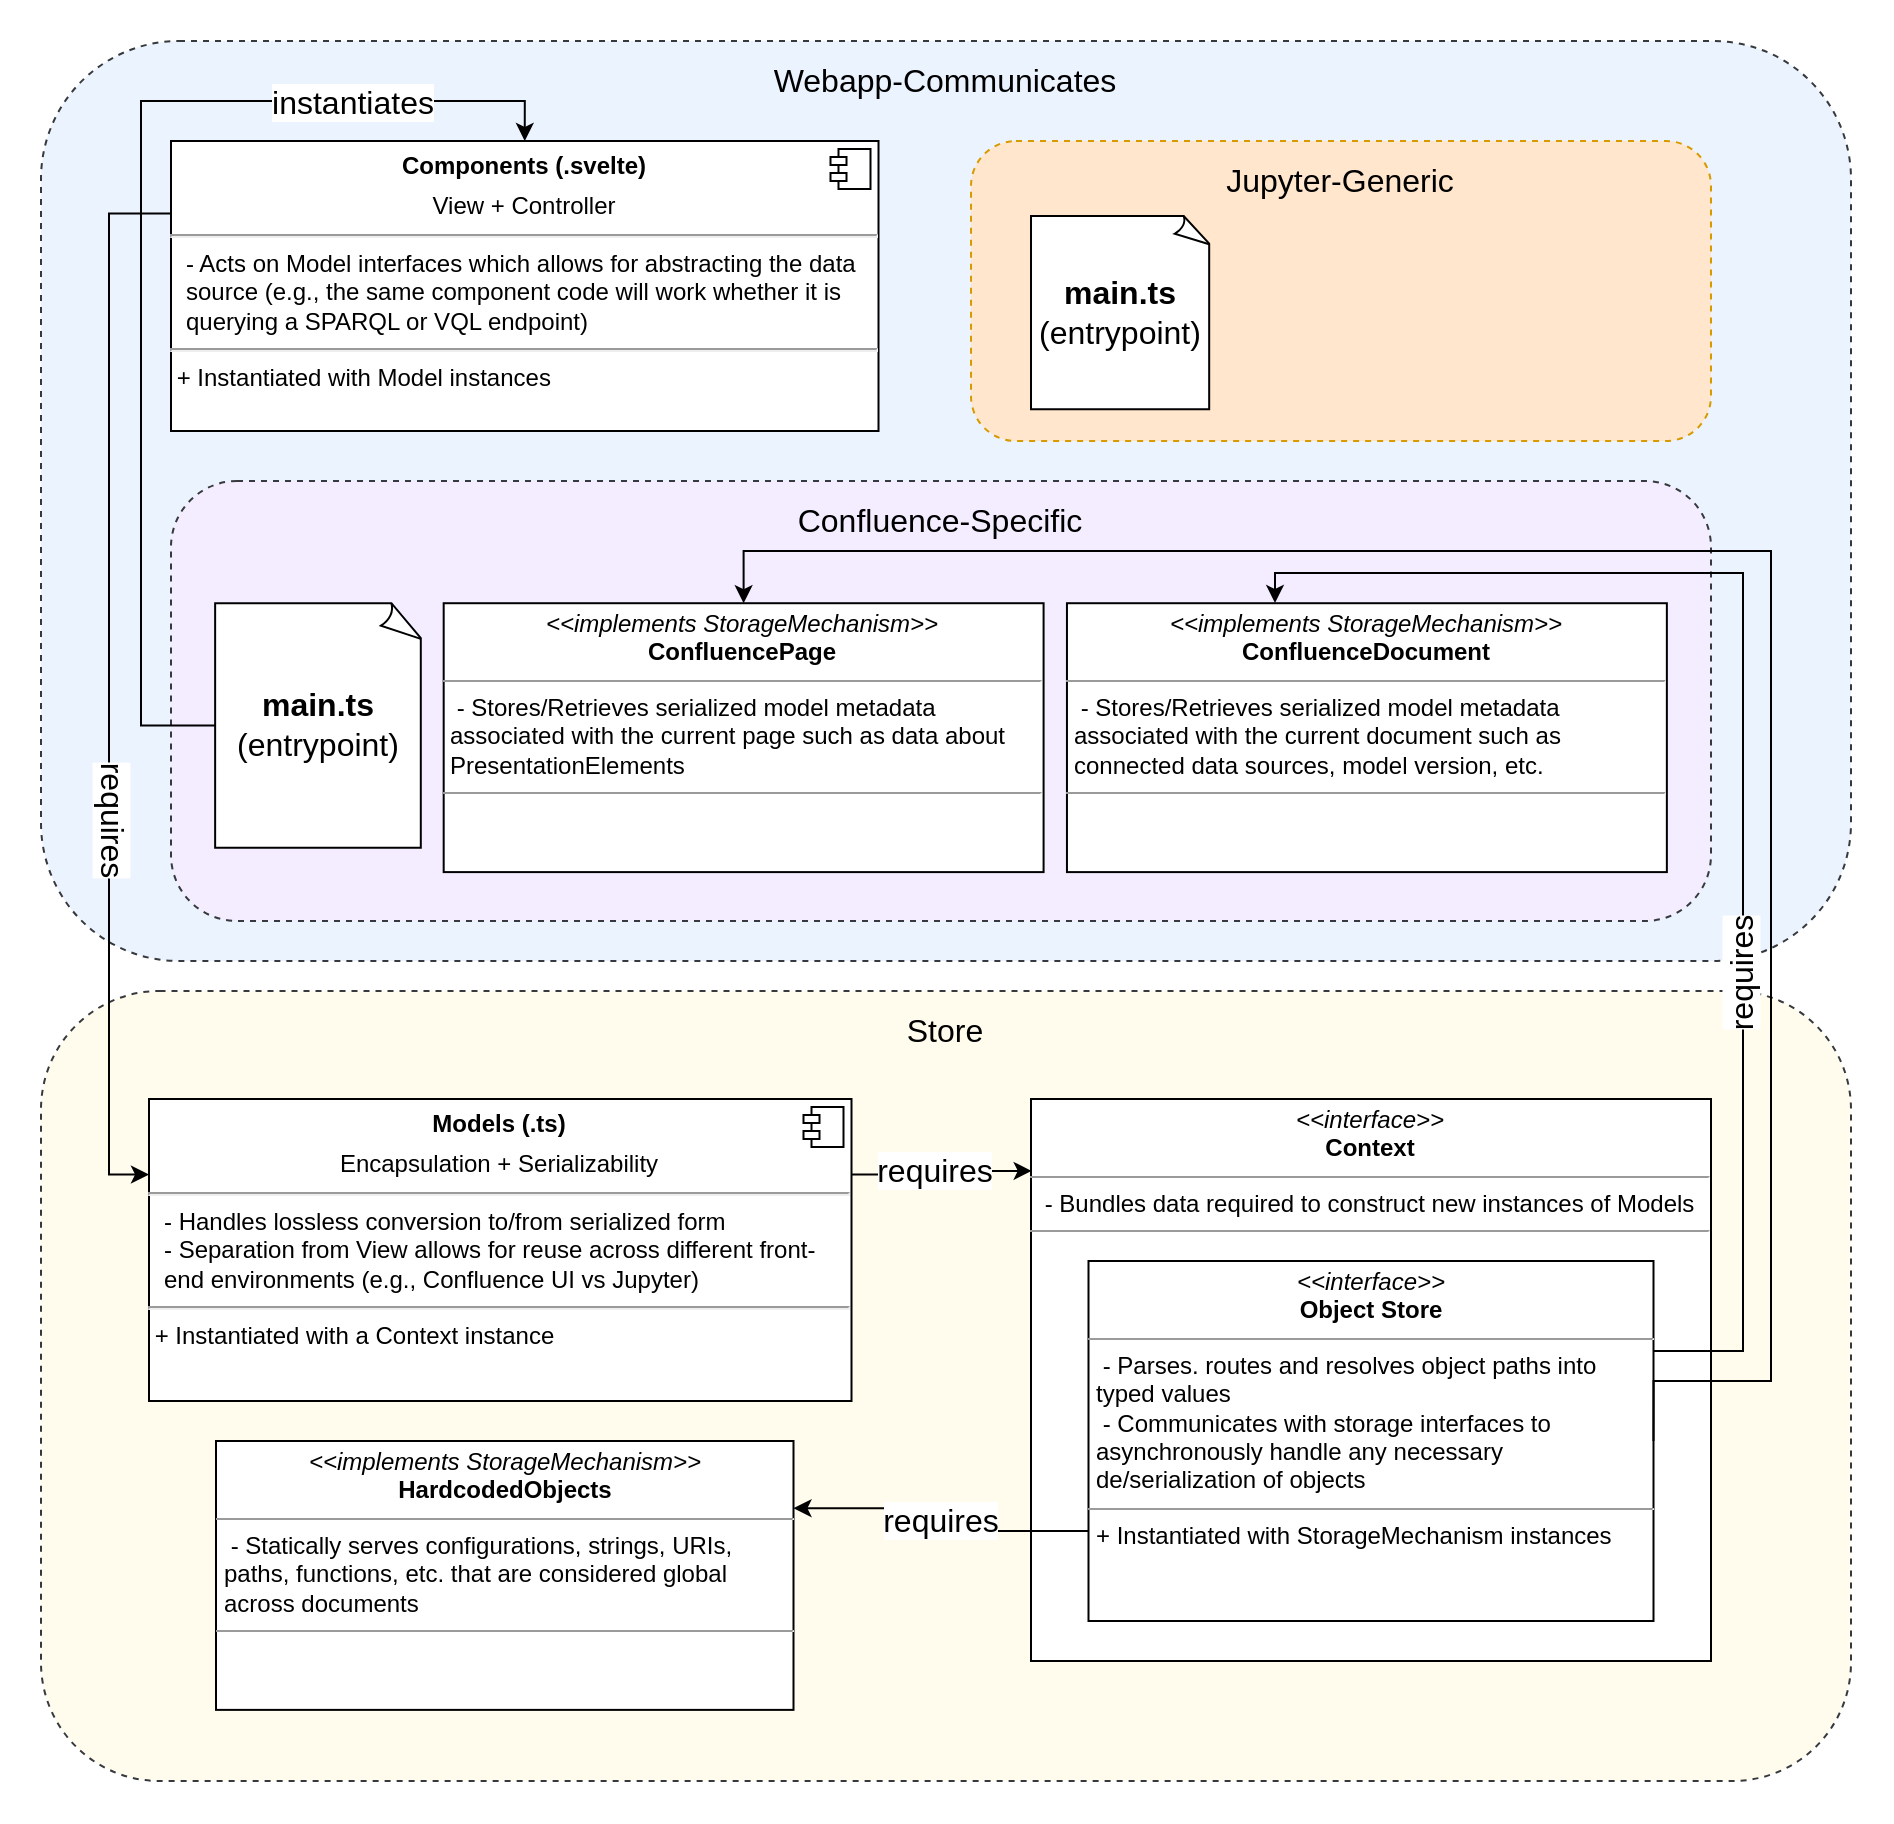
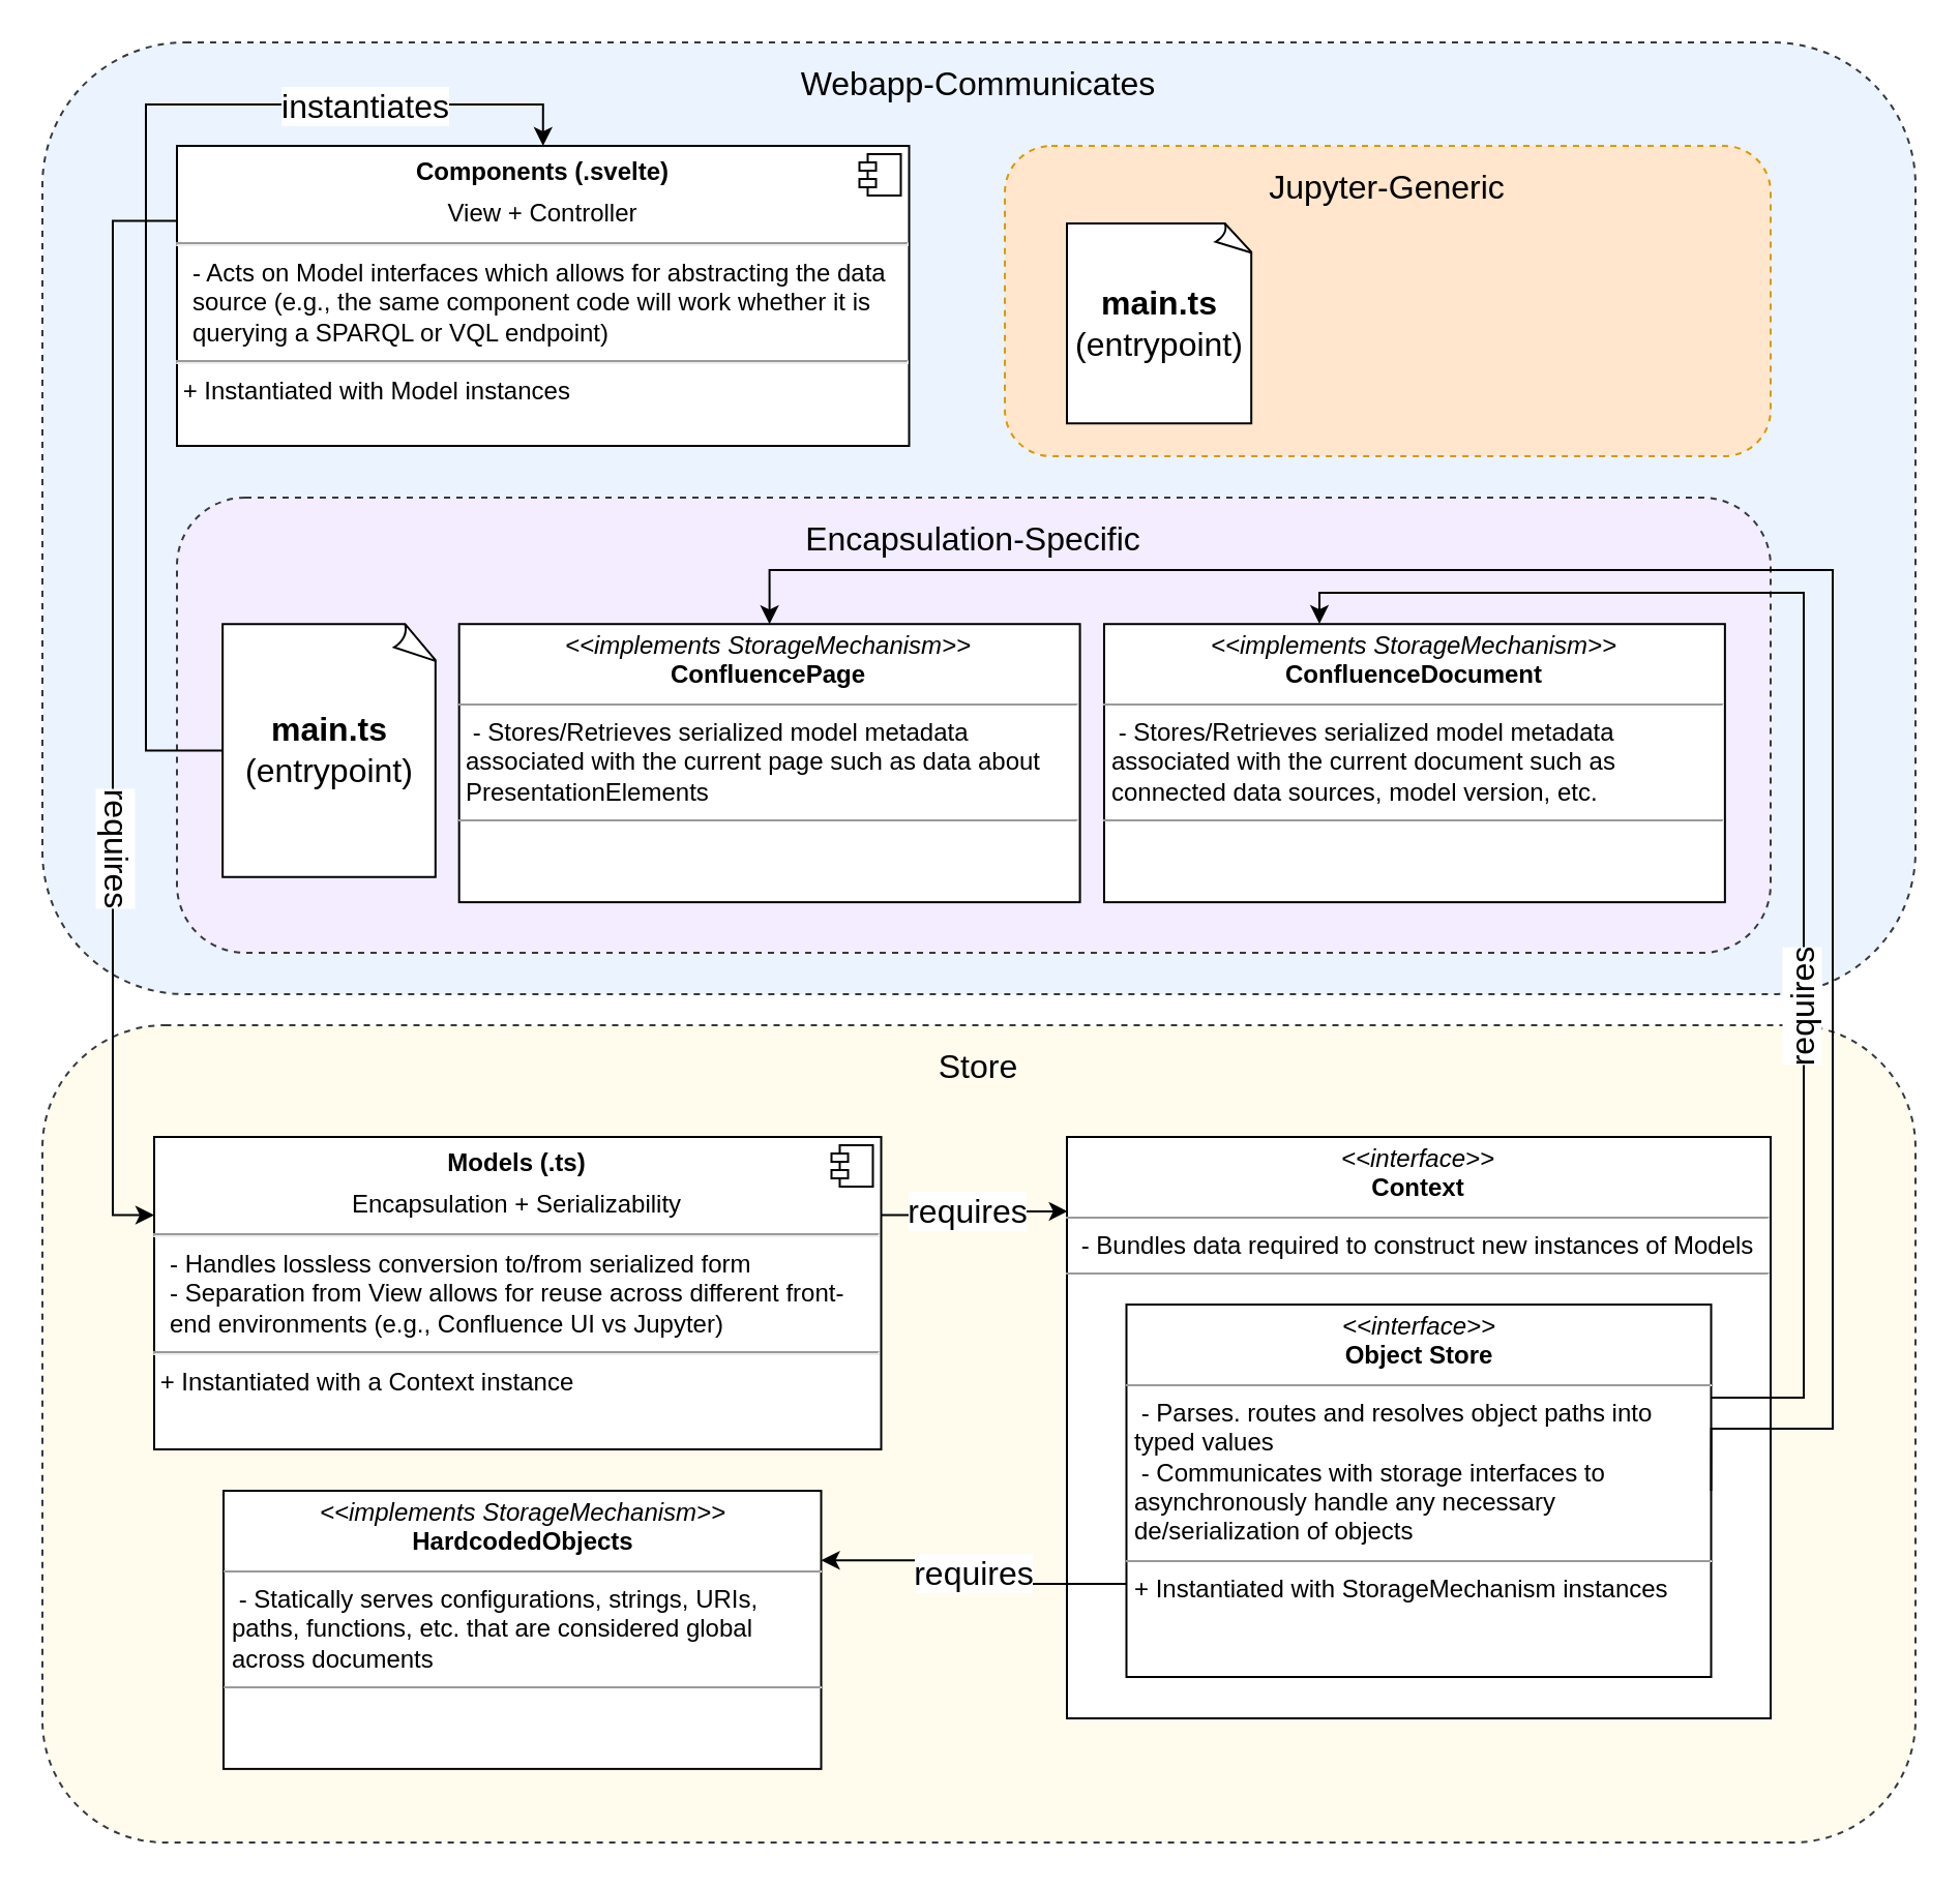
- <mxCell id="16" value="Confluence-Specific" style="rounded=1;whiteSpace=wrap;html=1;dashed=1;verticalAlign=top;fontSize=16;spacingTop=4;strokeColor=#36393d;fontStyle=0;fillColor=#F3EDFF;" vertex="1" parent="15"><mxGeometry width="770" height="220" as="geometry" /></mxCell>
+ <mxCell id="16" value="Encapsulation-Specific" style="rounded=1;whiteSpace=wrap;html=1;dashed=1;verticalAlign=top;fontSize=16;spacingTop=4;strokeColor=#36393d;fontStyle=0;fillColor=#F3EDFF;" vertex="1" parent="15"><mxGeometry width="770" height="220" as="geometry" /></mxCell>
